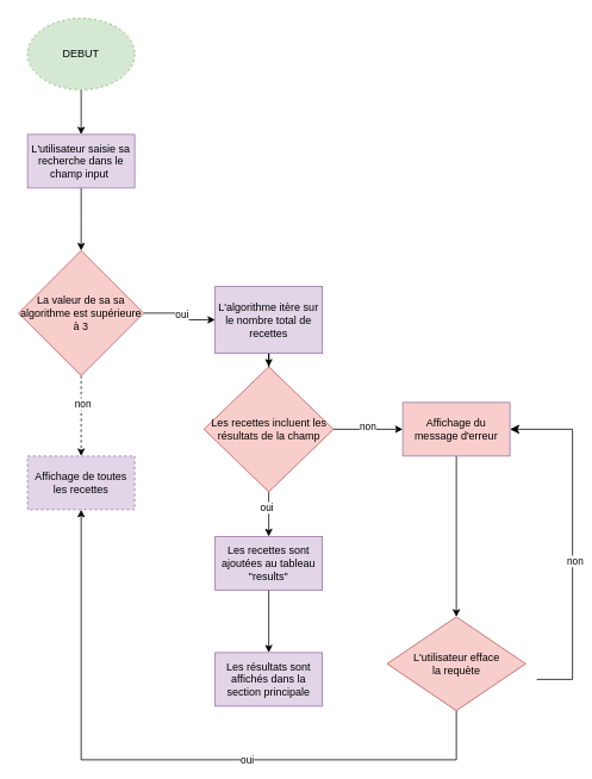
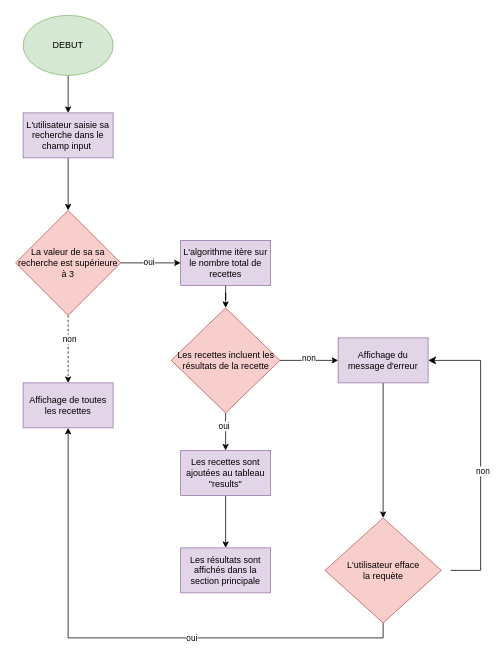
- <mxCell id="3" value="DEBUT" style="ellipse;whiteSpace=wrap;html=1;fillColor=#d5e8d4;strokeColor=#82b366;dashed=1;" vertex="1" parent="1"><mxGeometry x="30" y="20" width="120" height="80" as="geometry" /></mxCell>
+ <mxCell id="3" value="DEBUT" style="ellipse;whiteSpace=wrap;html=1;fillColor=#d5e8d4;strokeColor=#82b366;" vertex="1" parent="1"><mxGeometry x="30" y="20" width="120" height="80" as="geometry" /></mxCell>
- <mxCell id="10" value="La valeur de sa sa algorithme est supérieure à 3" style="rhombus;whiteSpace=wrap;html=1;fillColor=#f8cecc;strokeColor=#b85450;" vertex="1" parent="1"><mxGeometry x="20" y="280" width="140" height="140" as="geometry" /></mxCell>
+ <mxCell id="10" value="La valeur de sa sa recherche est supérieure à 3" style="rhombus;whiteSpace=wrap;html=1;fillColor=#f8cecc;strokeColor=#b85450;" vertex="1" parent="1"><mxGeometry x="20" y="280" width="140" height="140" as="geometry" /></mxCell>
- <mxCell id="12" value="L'algorithme itère sur le nombre total de recettes" style="rounded=0;whiteSpace=wrap;html=1;fillColor=#e1d5e7;strokeColor=#9673a6;" vertex="1" parent="1"><mxGeometry x="240" y="320" width="120" height="75" as="geometry" /></mxCell>
+ <mxCell id="12" value="L'algorithme itère sur le nombre total de recettes" style="rounded=0;whiteSpace=wrap;html=1;fillColor=#e1d5e7;strokeColor=#9673a6;" vertex="1" parent="1"><mxGeometry x="240" y="320" width="120" height="60" as="geometry" /></mxCell>
- <mxCell id="17" value="Les recettes incluent les résultats de la champ" style="rhombus;whiteSpace=wrap;html=1;fillColor=#f8cecc;strokeColor=#b85450;" vertex="1" parent="1"><mxGeometry x="227.5" y="410" width="145" height="140" as="geometry" /></mxCell>
+ <mxCell id="17" value="Les recettes incluent les résultats de la recette" style="rhombus;whiteSpace=wrap;html=1;fillColor=#f8cecc;strokeColor=#b85450;" vertex="1" parent="1"><mxGeometry x="227.5" y="410" width="145" height="140" as="geometry" /></mxCell>
- <mxCell id="19" value="Affichage du message d'erreur" style="rounded=0;whiteSpace=wrap;html=1;fillColor=#f8cecc;strokeColor=#9673a6;" vertex="1" parent="1"><mxGeometry x="450" y="450" width="120" height="60" as="geometry" /></mxCell>
+ <mxCell id="19" value="Affichage du message d'erreur" style="rounded=0;whiteSpace=wrap;html=1;fillColor=#e1d5e7;strokeColor=#9673a6;" vertex="1" parent="1"><mxGeometry x="450" y="450" width="120" height="60" as="geometry" /></mxCell>
- <mxCell id="28" value="Affichage de toutes les recettes" style="rounded=0;whiteSpace=wrap;html=1;fillColor=#e1d5e7;strokeColor=#9673a6;dashed=1;" vertex="1" parent="1"><mxGeometry x="30" y="510" width="120" height="60" as="geometry" /></mxCell>
+ <mxCell id="28" value="Affichage de toutes les recettes" style="rounded=0;whiteSpace=wrap;html=1;fillColor=#e1d5e7;strokeColor=#9673a6;" vertex="1" parent="1"><mxGeometry x="30" y="510" width="120" height="60" as="geometry" /></mxCell>
- <mxCell id="25" value="L'utilisateur efface &lt;br&gt;la requète" style="rhombus;whiteSpace=wrap;html=1;fillColor=#f8cecc;strokeColor=#b85450;" vertex="1" parent="1"><mxGeometry x="432.5" y="690" width="155" height="105" as="geometry" /></mxCell>
+ <mxCell id="25" value="L'utilisateur efface &lt;br&gt;la requète" style="rhombus;whiteSpace=wrap;html=1;fillColor=#f8cecc;strokeColor=#b85450;" vertex="1" parent="1"><mxGeometry x="432.5" y="690" width="155" height="140" as="geometry" /></mxCell>
